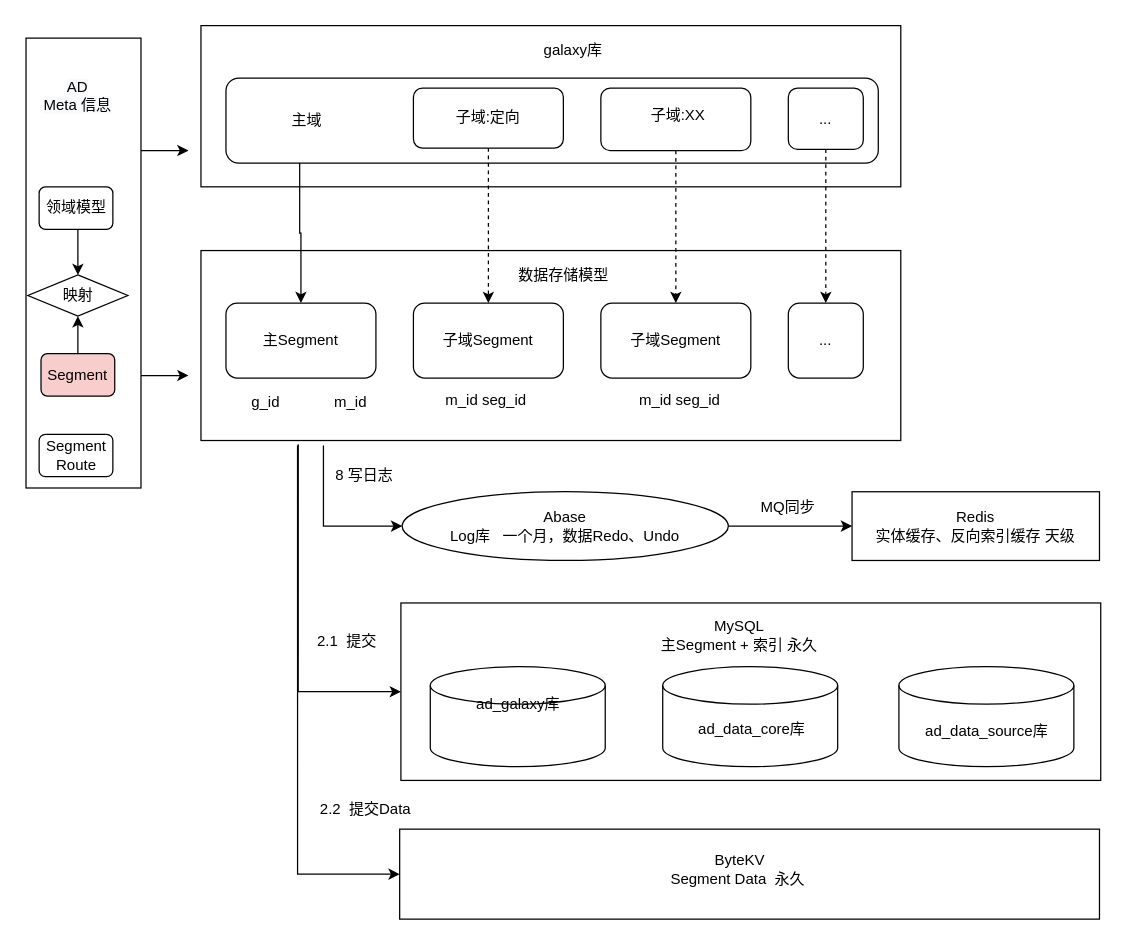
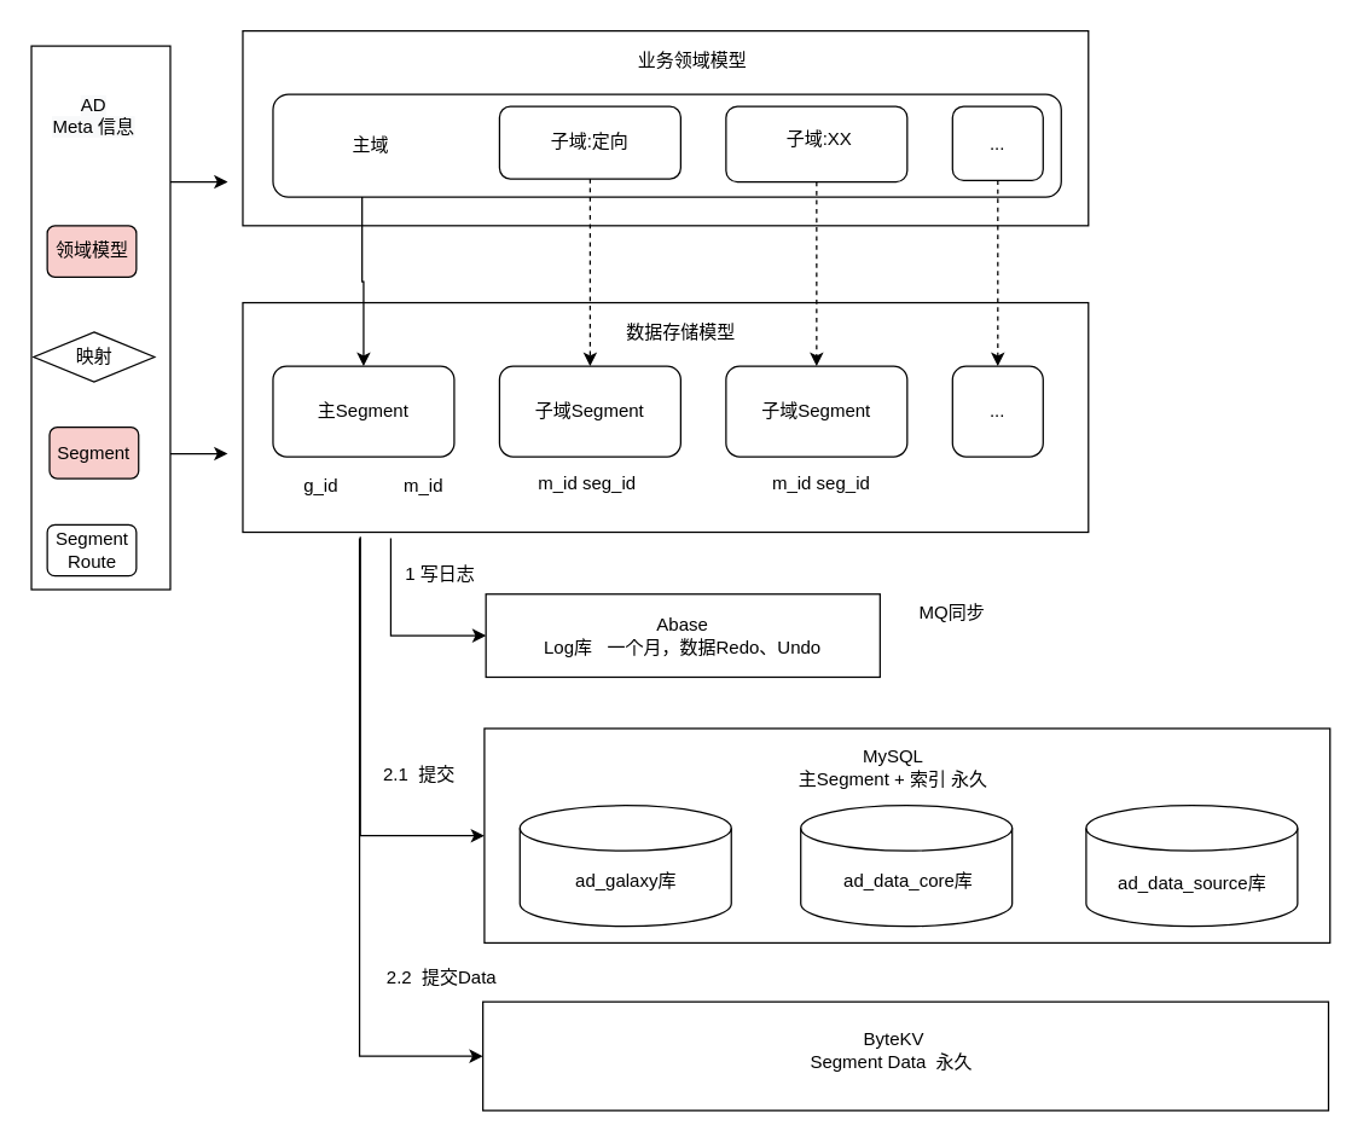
- <mxCell id="7" value="galaxy库" style="text;html=1;strokeColor=none;fillColor=none;align=center;verticalAlign=middle;whiteSpace=wrap;rounded=0;" vertex="1" parent="1"><mxGeometry x="380" y="30" width="156" height="20" as="geometry" /></mxCell>
+ <mxCell id="7" value="业务领域模型" style="text;html=1;strokeColor=none;fillColor=none;align=center;verticalAlign=middle;whiteSpace=wrap;rounded=0;" vertex="1" parent="1"><mxGeometry x="380" y="30" width="156" height="20" as="geometry" /></mxCell>
- <mxCell id="39" value="领域模型" style="rounded=1;whiteSpace=wrap;html=1;align=center;" vertex="1" parent="1"><mxGeometry x="30.5" y="149" width="59" height="34" as="geometry" /></mxCell>
+ <mxCell id="39" value="领域模型" style="rounded=1;whiteSpace=wrap;html=1;align=center;fillColor=#f8cecc;" vertex="1" parent="1"><mxGeometry x="30.5" y="149" width="59" height="34" as="geometry" /></mxCell>
- <mxCell id="38" style="edgeStyle=orthogonalEdgeStyle;rounded=0;orthogonalLoop=1;jettySize=auto;html=1;exitX=0.5;exitY=1;exitDx=0;exitDy=0;entryX=0.5;entryY=0;entryDx=0;entryDy=0;startArrow=none;startFill=0;" edge="1" parent="1" source="39" target="40"><mxGeometry relative="1" as="geometry" /></mxCell>
- <mxCell id="41" style="edgeStyle=orthogonalEdgeStyle;rounded=0;orthogonalLoop=1;jettySize=auto;html=1;exitX=0.5;exitY=0;exitDx=0;exitDy=0;startArrow=none;startFill=0;" edge="1" parent="1" source="42" target="40"><mxGeometry relative="1" as="geometry" /></mxCell>
- <mxCell id="56" value="8 写日志" style="text;html=1;strokeColor=none;fillColor=none;align=center;verticalAlign=middle;whiteSpace=wrap;rounded=0;" vertex="1" parent="1"><mxGeometry x="243" y="370" width="96" height="20" as="geometry" /></mxCell>
+ <mxCell id="56" value="1 写日志" style="text;html=1;strokeColor=none;fillColor=none;align=center;verticalAlign=middle;whiteSpace=wrap;rounded=0;" vertex="1" parent="1"><mxGeometry x="243" y="370" width="96" height="20" as="geometry" /></mxCell>
- <mxCell id="48" value="&lt;span&gt;Abase&lt;/span&gt;&lt;br&gt;&lt;span&gt;Log库&amp;nbsp; &amp;nbsp;一个月，数据Redo、Undo&lt;/span&gt;" style="ellipse;whiteSpace=wrap;html=1;" vertex="1" parent="1"><mxGeometry x="321" y="393" width="261" height="55" as="geometry" /></mxCell>
+ <mxCell id="48" value="&lt;span&gt;Abase&lt;/span&gt;&lt;br&gt;&lt;span&gt;Log库&amp;nbsp; &amp;nbsp;一个月，数据Redo、Undo&lt;/span&gt;" style="rounded=0;whiteSpace=wrap;html=1;" vertex="1" parent="1"><mxGeometry x="321" y="393" width="261" height="55" as="geometry" /></mxCell>
- <mxCell id="47" style="edgeStyle=orthogonalEdgeStyle;rounded=0;orthogonalLoop=1;jettySize=auto;html=1;exitX=1;exitY=0.5;exitDx=0;exitDy=0;entryX=0;entryY=0.5;entryDx=0;entryDy=0;startArrow=none;startFill=0;" edge="1" parent="1" source="48" target="59"><mxGeometry relative="1" as="geometry" /></mxCell>
- <mxCell id="59" value="Redis&lt;br&gt;实体缓存、反向索引缓存 天级" style="rounded=0;whiteSpace=wrap;html=1;" vertex="1" parent="1"><mxGeometry x="681" y="393" width="198" height="55" as="geometry" /></mxCell>
- <mxCell id="51" value="ad_galaxy库" style="text;html=1;strokeColor=none;fillColor=none;align=center;verticalAlign=middle;whiteSpace=wrap;rounded=0;" vertex="1" parent="1"><mxGeometry x="353.5" y="553" width="120" height="20" as="geometry" /></mxCell>
+ <mxCell id="51" value="ad_galaxy库" style="text;html=1;strokeColor=none;fillColor=none;align=center;verticalAlign=middle;whiteSpace=wrap;rounded=0;" vertex="1" parent="1"><mxGeometry x="353.5" y="573" width="120" height="20" as="geometry" /></mxCell>
